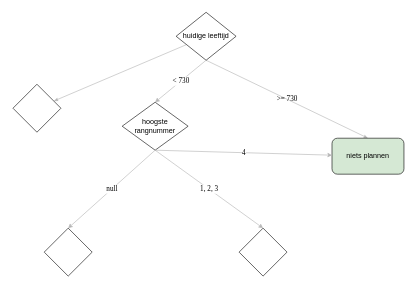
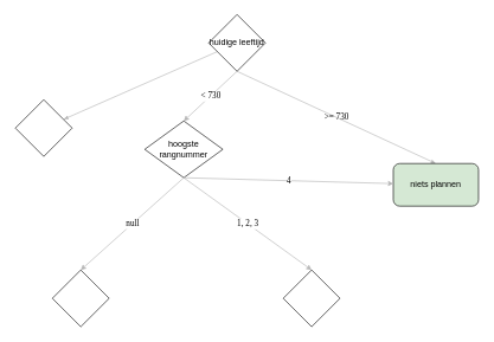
- <mxCell id="4" value="huidige leeftijd" style="rhombus;whiteSpace=wrap;html=1;" vertex="1" parent="1"><mxGeometry x="293" y="20" width="100" height="80" as="geometry" /></mxCell>
+ <mxCell id="4" value="huidige leeftijd" style="rhombus;whiteSpace=wrap;html=1;" vertex="1" parent="1"><mxGeometry x="293" y="20" width="80" height="80" as="geometry" /></mxCell>
